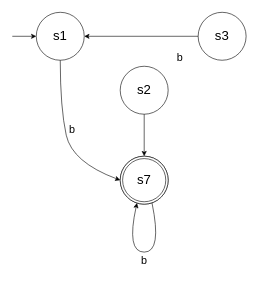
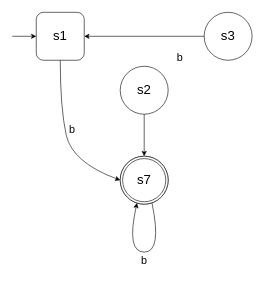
- <mxCell id="2" value="&lt;font style=&quot;font-size: 22px;&quot;&gt;s1&lt;/font&gt;" style="ellipse;whiteSpace=wrap;html=1;aspect=fixed;" vertex="1" parent="1"><mxGeometry x="60" y="20" width="80" height="80" as="geometry" /></mxCell>
+ <mxCell id="2" value="&lt;font style=&quot;font-size: 22px;&quot;&gt;s1&lt;/font&gt;" style="whiteSpace=wrap;html=1;aspect=fixed;rounded=1;" vertex="1" parent="1"><mxGeometry x="60" y="20" width="80" height="80" as="geometry" /></mxCell>
- <mxCell id="12" value="&lt;font style=&quot;font-size: 22px;&quot;&gt;s3&lt;/font&gt;" style="ellipse;whiteSpace=wrap;html=1;aspect=fixed;" vertex="1" parent="1"><mxGeometry x="330" y="20" width="80" height="80" as="geometry" /></mxCell>
+ <mxCell id="12" value="&lt;font style=&quot;font-size: 22px;&quot;&gt;s3&lt;/font&gt;" style="ellipse;whiteSpace=wrap;html=1;aspect=fixed;" vertex="1" parent="1"><mxGeometry x="340" y="20" width="80" height="80" as="geometry" /></mxCell>
